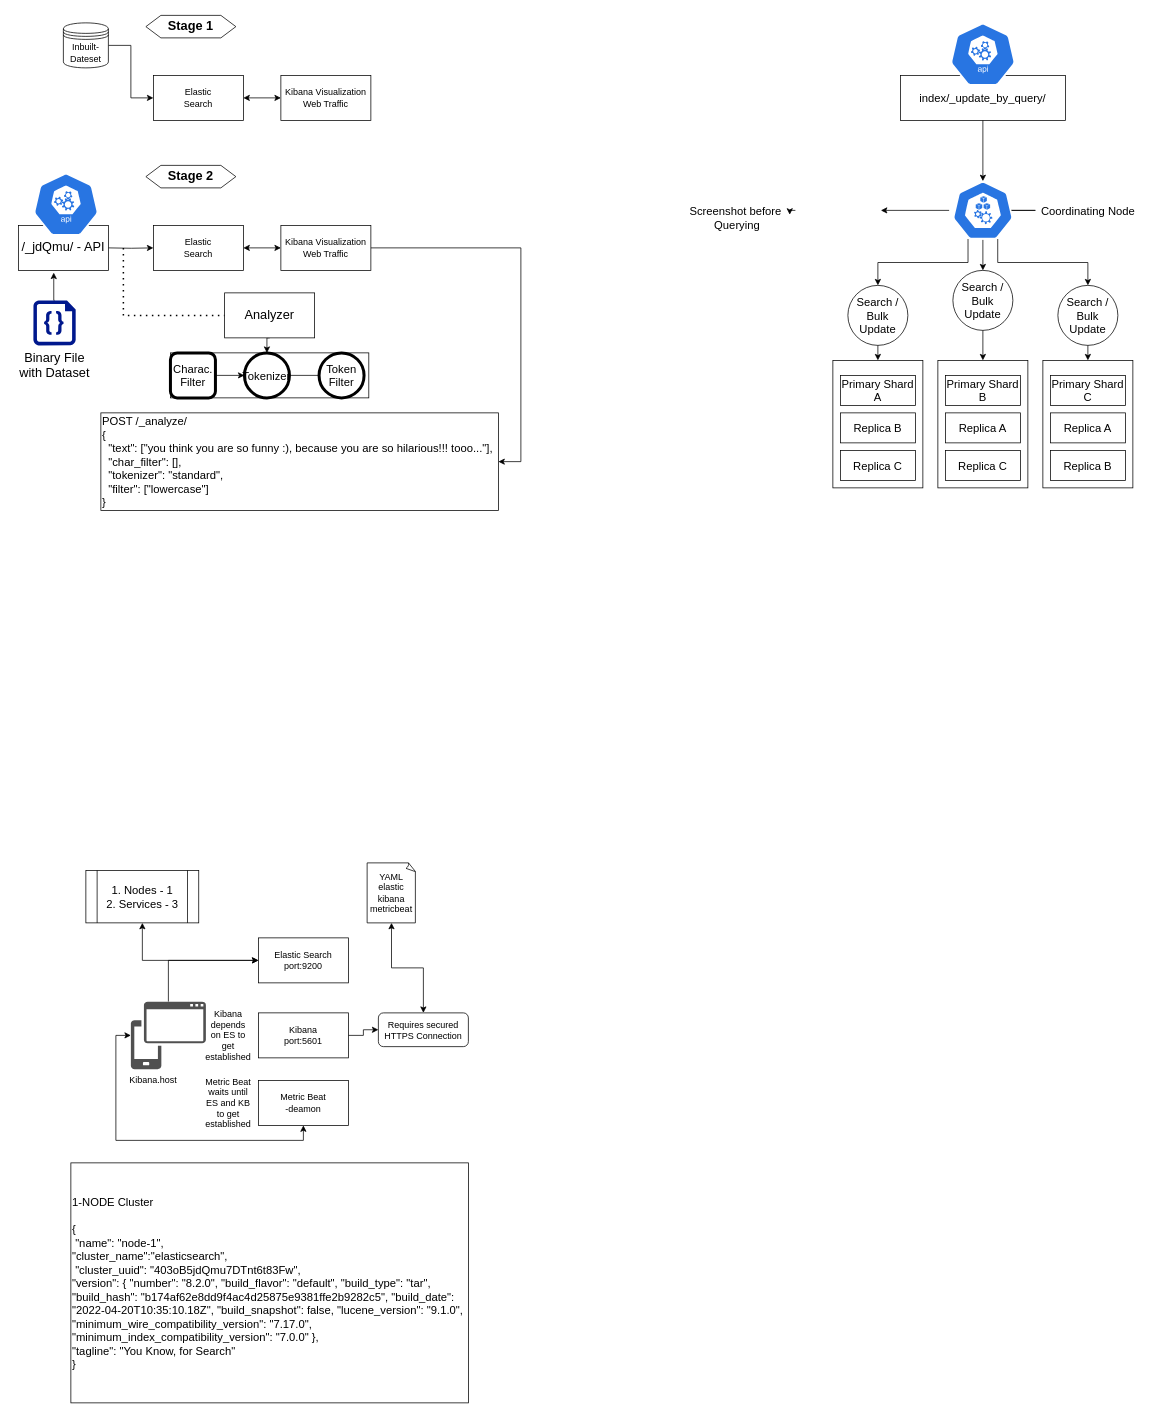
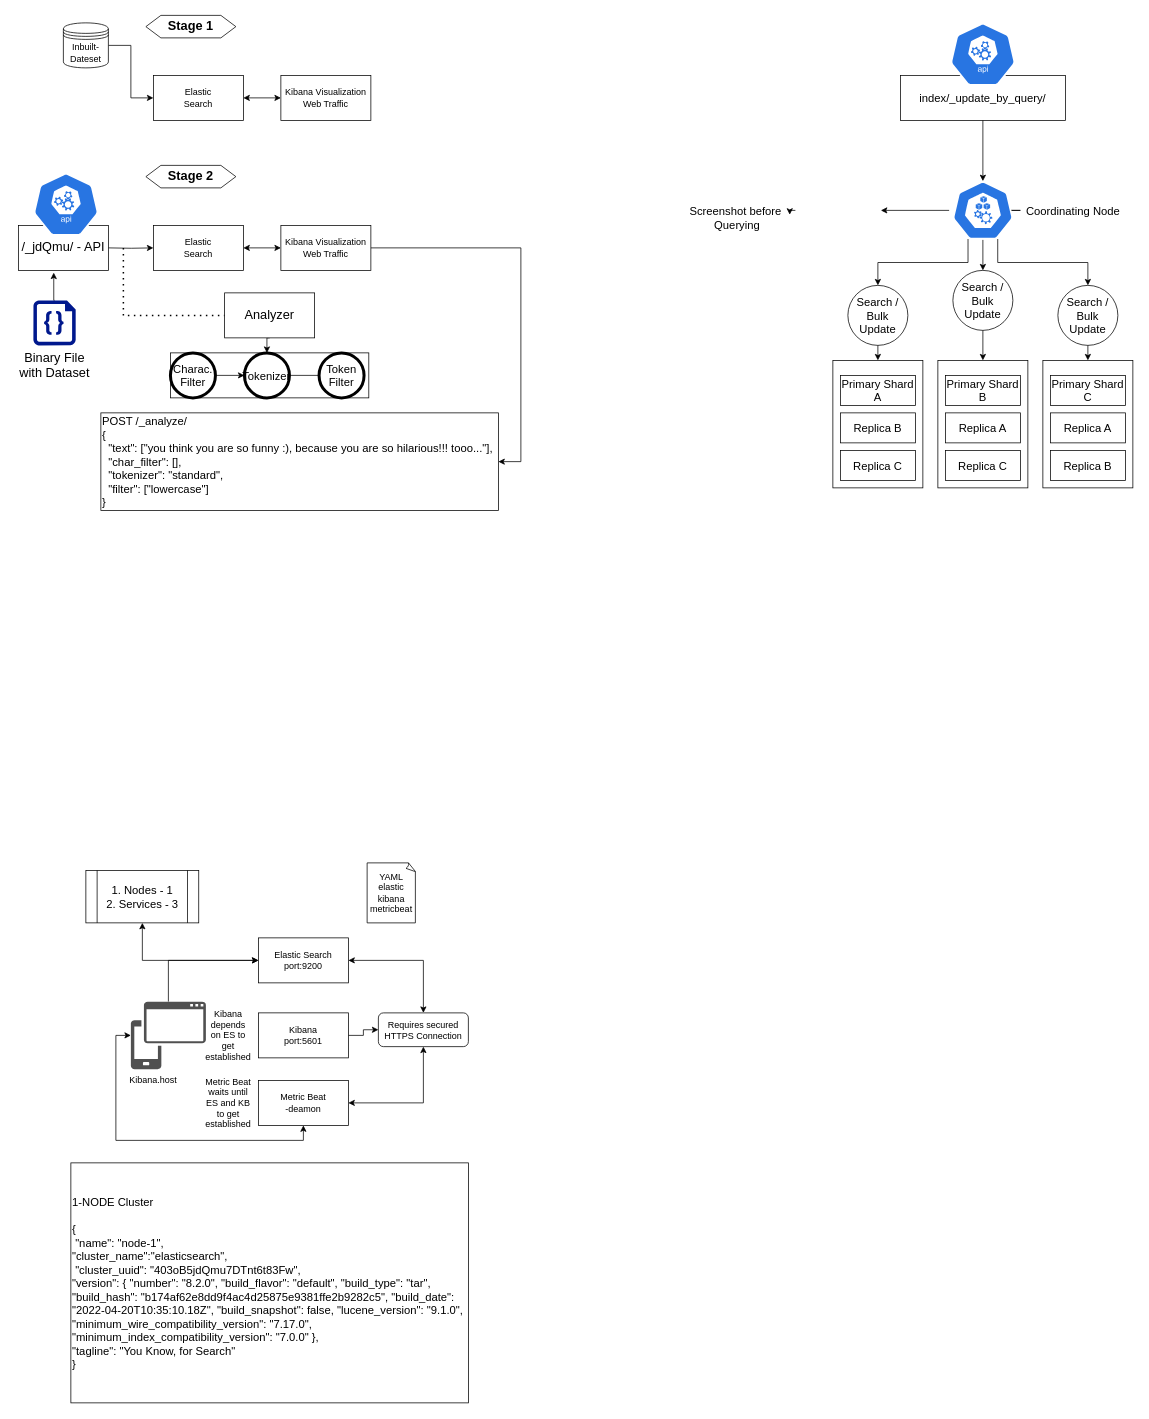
- <mxCell id="70" value="Coordinating Node" style="text;html=1;align=center;verticalAlign=middle;resizable=0;points=[];autosize=1;strokeColor=none;fillColor=none;fontSize=15;" vertex="1" parent="1"><mxGeometry x="1380" y="270" width="140" height="20" as="geometry" /></mxCell>
+ <mxCell id="70" value="Coordinating Node" style="text;html=1;align=center;verticalAlign=middle;resizable=0;points=[];autosize=1;strokeColor=none;fillColor=none;fontSize=15;" vertex="1" parent="1"><mxGeometry x="1360" y="270" width="140" height="20" as="geometry" /></mxCell>
- <mxCell id="22" value="Charac.&lt;br style=&quot;font-size: 15px;&quot;&gt;Filter" style="whiteSpace=wrap;html=1;aspect=fixed;fontSize=15;strokeColor=default;gradientColor=none;strokeWidth=4;rounded=1;" vertex="1" parent="21"><mxGeometry width="60" height="60" as="geometry" /></mxCell>
+ <mxCell id="22" value="Charac.&lt;br style=&quot;font-size: 15px;&quot;&gt;Filter" style="ellipse;whiteSpace=wrap;html=1;aspect=fixed;rounded=0;fontSize=15;strokeColor=default;gradientColor=none;strokeWidth=4;" vertex="1" parent="21"><mxGeometry width="60" height="60" as="geometry" /></mxCell>
- <mxCell id="42" style="edgeStyle=orthogonalEdgeStyle;rounded=0;orthogonalLoop=1;jettySize=auto;html=1;exitX=0.5;exitY=0;exitDx=0;exitDy=0;startArrow=classic;startFill=1;" edge="1" parent="31" source="43" target="47"><mxGeometry relative="1" as="geometry" /></mxCell>
+ <mxCell id="42" style="edgeStyle=orthogonalEdgeStyle;rounded=0;orthogonalLoop=1;jettySize=auto;html=1;exitX=0.5;exitY=0;exitDx=0;exitDy=0;entryX=1;entryY=0.5;entryDx=0;entryDy=0;startArrow=classic;startFill=1;" edge="1" parent="31" source="43" target="33"><mxGeometry relative="1" as="geometry" /></mxCell>
+ <mxCell id="37" style="edgeStyle=orthogonalEdgeStyle;rounded=0;orthogonalLoop=1;jettySize=auto;html=1;exitX=1;exitY=0.5;exitDx=0;exitDy=0;entryX=0.5;entryY=1;entryDx=0;entryDy=0;startArrow=classic;startFill=1;" edge="1" parent="31" source="38" target="43"><mxGeometry relative="1" as="geometry" /></mxCell>
